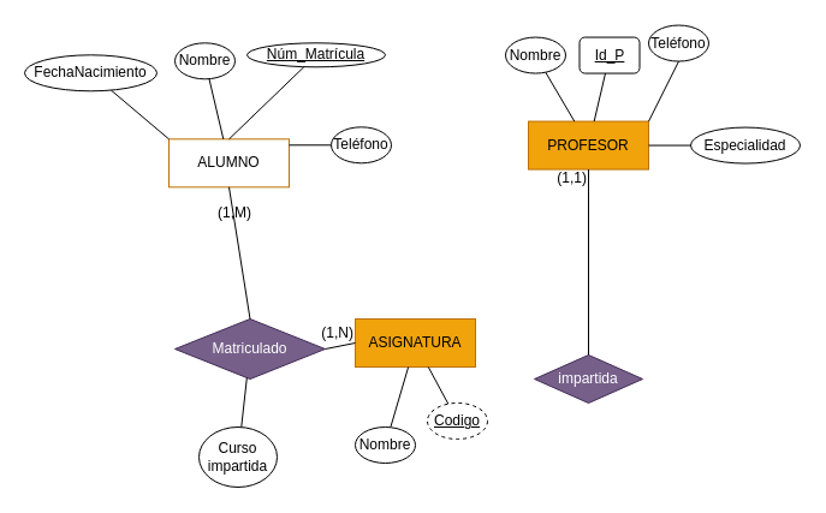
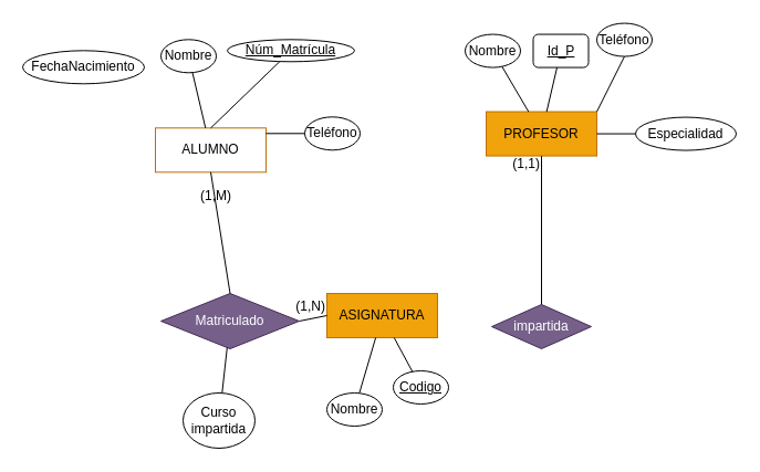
- <mxCell id="27" value="" style="endArrow=none;html=1;rounded=0;exitX=0;exitY=0;exitDx=0;exitDy=0;" edge="1" target="28" parent="1" source="2"><mxGeometry relative="1" as="geometry"><mxPoint x="70" y="90.31" as="sourcePoint" /><mxPoint x="130" y="90.31" as="targetPoint" /></mxGeometry></mxCell>
- <mxCell id="10" value="impartida" style="shape=rhombus;perimeter=rhombusPerimeter;whiteSpace=wrap;html=1;align=center;fillColor=#76608a;fontColor=#ffffff;strokeColor=#432D57;" vertex="1" parent="1"><mxGeometry x="444" y="295" width="90" height="40" as="geometry" /></mxCell>
+ <mxCell id="10" value="impartida" style="shape=rhombus;perimeter=rhombusPerimeter;whiteSpace=wrap;html=1;align=center;fillColor=#76608a;fontColor=#ffffff;strokeColor=#432D57;" vertex="1" parent="1"><mxGeometry x="444" y="275" width="90" height="40" as="geometry" /></mxCell>
- <mxCell id="14" value="&lt;u&gt;Codigo&lt;/u&gt;" style="ellipse;whiteSpace=wrap;html=1;align=center;dashed=1;" vertex="1" parent="1"><mxGeometry x="355" y="335" width="50" height="30" as="geometry" /></mxCell>
+ <mxCell id="14" value="&lt;u&gt;Codigo&lt;/u&gt;" style="ellipse;whiteSpace=wrap;html=1;align=center;" vertex="1" parent="1"><mxGeometry x="355" y="335" width="50" height="30" as="geometry" /></mxCell>
